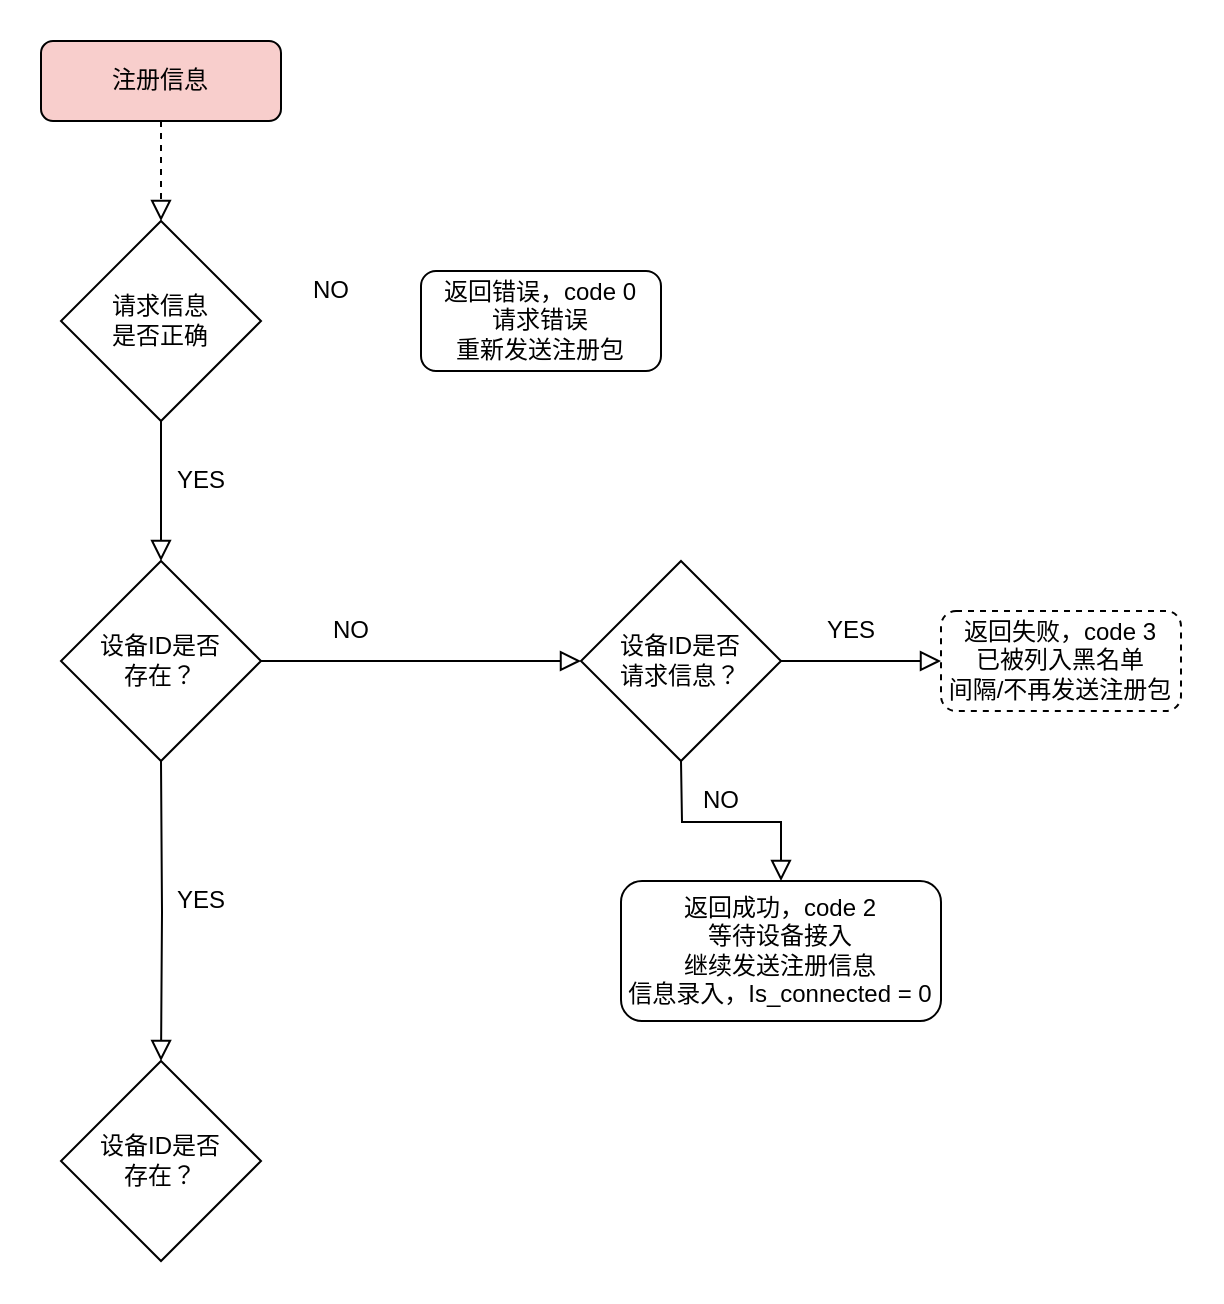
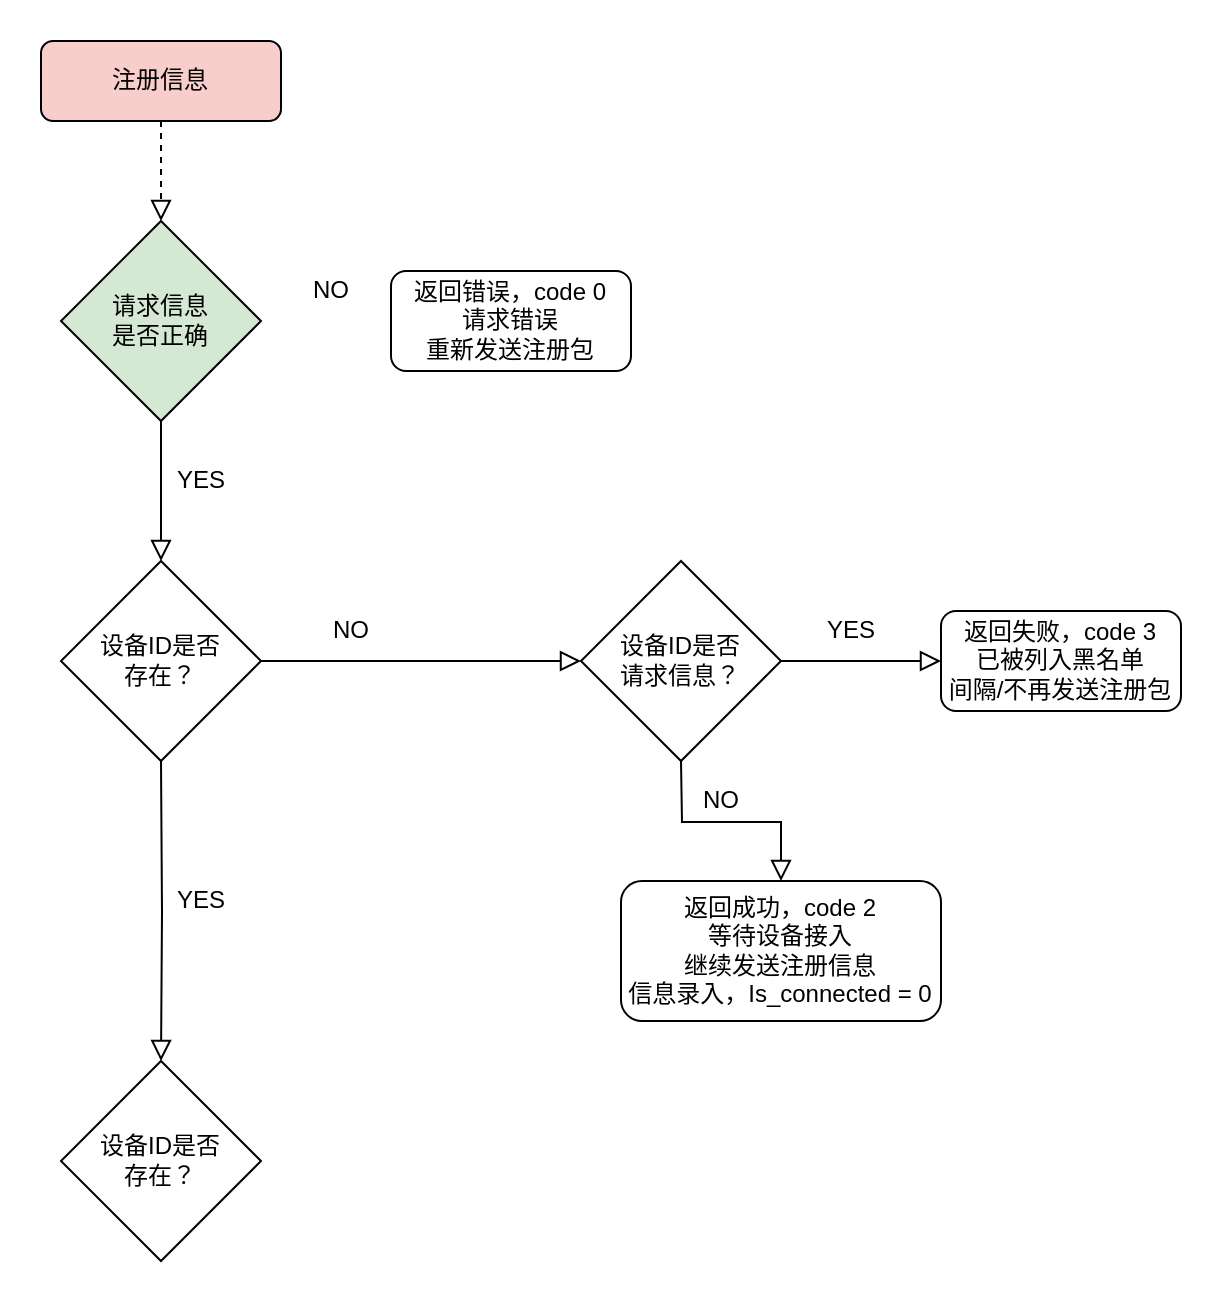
- <mxCell id="8" value="请求信息&lt;br&gt;是否正确" style="rhombus;whiteSpace=wrap;html=1;rounded=0;" vertex="1" parent="1"><mxGeometry x="30" y="110" width="100" height="100" as="geometry" /></mxCell>
+ <mxCell id="8" value="请求信息&lt;br&gt;是否正确" style="rhombus;whiteSpace=wrap;html=1;rounded=0;fillColor=#d5e8d4;" vertex="1" parent="1"><mxGeometry x="30" y="110" width="100" height="100" as="geometry" /></mxCell>
- <mxCell id="5" value="返回错误，code 0&lt;br&gt;请求错误&lt;br&gt;重新发送注册包" style="rounded=1;whiteSpace=wrap;html=1;" vertex="1" parent="1"><mxGeometry x="210" y="135" width="120" height="50" as="geometry" /></mxCell>
+ <mxCell id="5" value="返回错误，code 0&lt;br&gt;请求错误&lt;br&gt;重新发送注册包" style="rounded=1;whiteSpace=wrap;html=1;" vertex="1" parent="1"><mxGeometry x="195" y="135" width="120" height="50" as="geometry" /></mxCell>
- <mxCell id="14" value="返回失败，code 3&lt;br&gt;已被列入黑名单&lt;br&gt;间隔/不再发送注册包" style="rounded=1;whiteSpace=wrap;html=1;dashed=1;" vertex="1" parent="1"><mxGeometry x="470" y="305" width="120" height="50" as="geometry" /></mxCell>
+ <mxCell id="14" value="返回失败，code 3&lt;br&gt;已被列入黑名单&lt;br&gt;间隔/不再发送注册包" style="rounded=1;whiteSpace=wrap;html=1;" vertex="1" parent="1"><mxGeometry x="470" y="305" width="120" height="50" as="geometry" /></mxCell>
